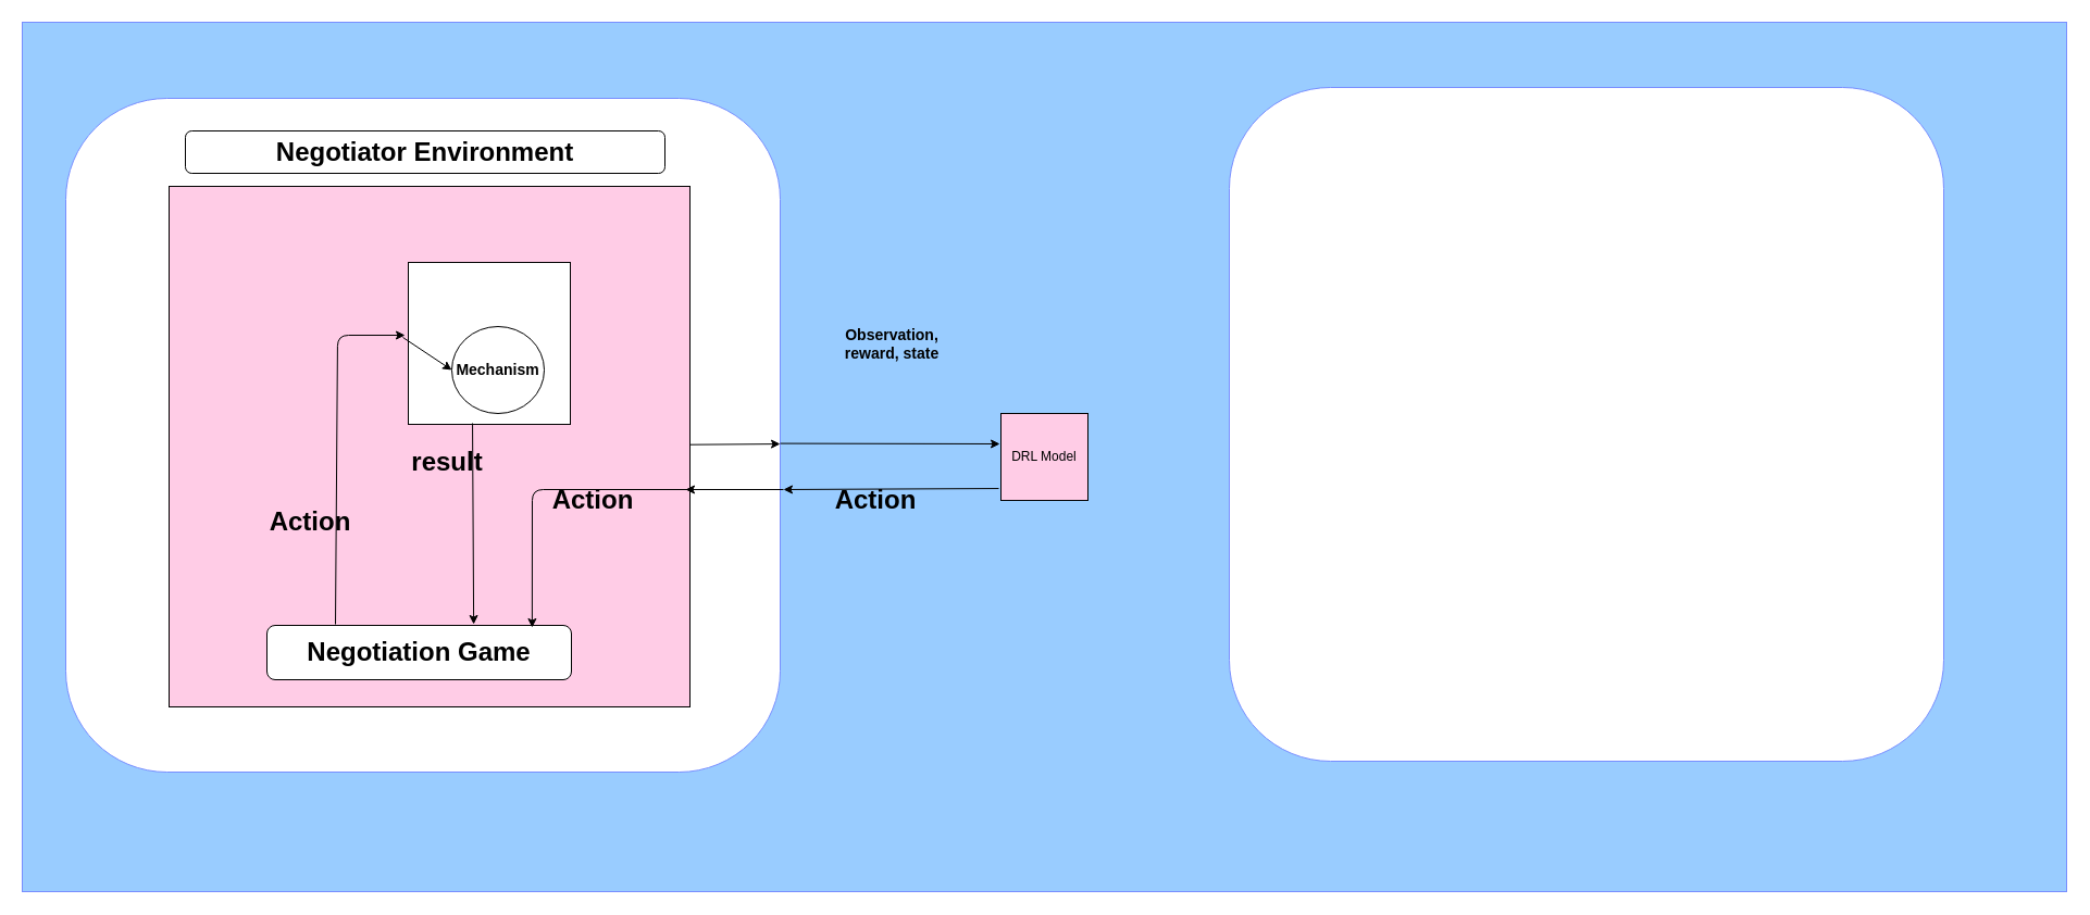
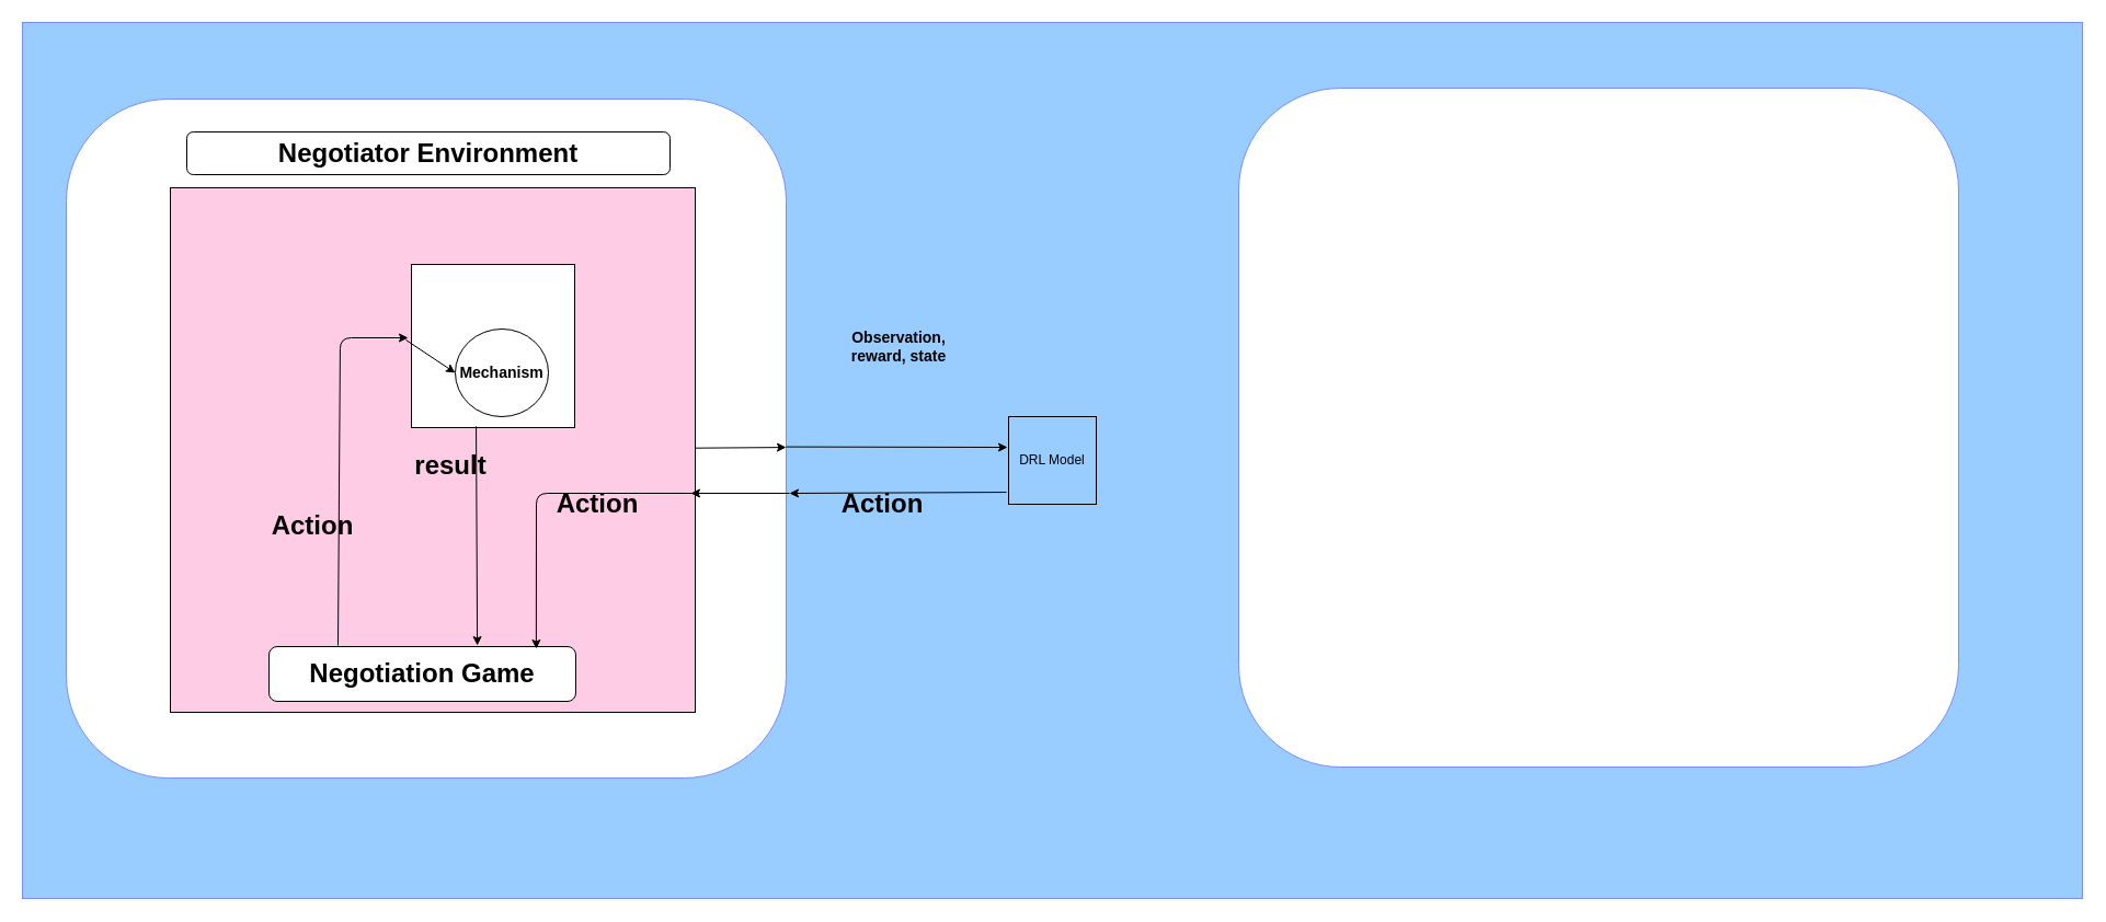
- <mxCell id="7" value="DRL Model" style="whiteSpace=wrap;html=1;aspect=fixed;fillColor=#FFCCE6;" vertex="1" parent="1"><mxGeometry x="920" y="380" width="80" height="80" as="geometry" /></mxCell>
+ <mxCell id="7" value="DRL Model" style="whiteSpace=wrap;html=1;aspect=fixed;fillColor=#99ccff;" vertex="1" parent="1"><mxGeometry x="920" y="380" width="80" height="80" as="geometry" /></mxCell>
- <mxCell id="15" value="&lt;font style=&quot;font-size: 24px&quot;&gt;&lt;b&gt;Negotiation Game&lt;/b&gt;&lt;/font&gt;" style="rounded=1;whiteSpace=wrap;html=1;strokeColor=#000000;" vertex="1" parent="1"><mxGeometry x="245" y="575" width="280" height="50" as="geometry" /></mxCell>
+ <mxCell id="15" value="&lt;font style=&quot;font-size: 24px&quot;&gt;&lt;b&gt;Negotiation Game&lt;/b&gt;&lt;/font&gt;" style="rounded=1;whiteSpace=wrap;html=1;strokeColor=#000000;" vertex="1" parent="1"><mxGeometry x="245" y="590" width="280" height="50" as="geometry" /></mxCell>
